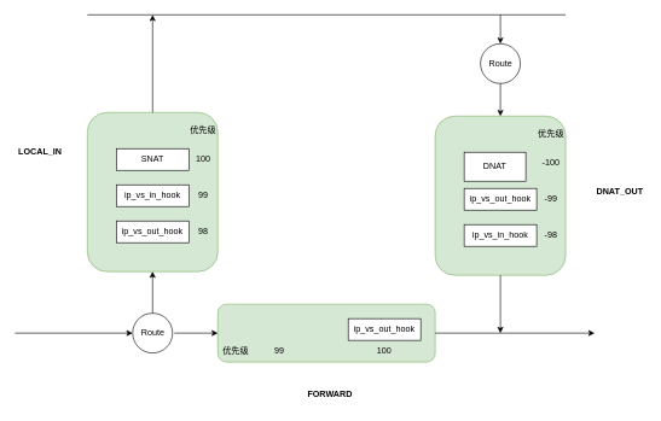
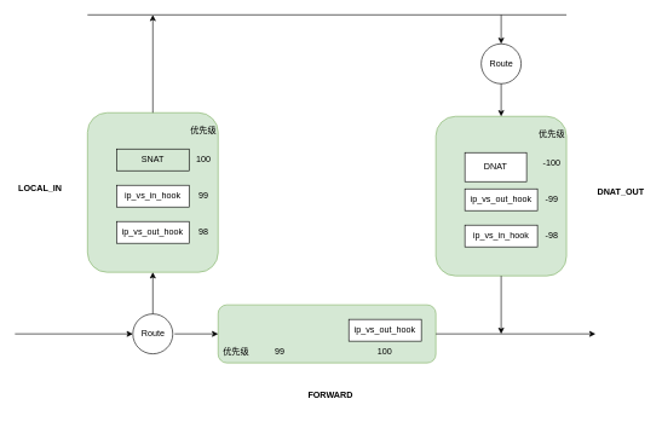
- <mxCell id="18" value="LOCAL_IN" style="text;html=1;align=center;verticalAlign=middle;whiteSpace=wrap;rounded=0;fontColor=#000000;fontStyle=1" vertex="1" parent="1"><mxGeometry x="20" y="195" width="70" height="30" as="geometry" /></mxCell>
+ <mxCell id="18" value="LOCAL_IN" style="text;html=1;align=center;verticalAlign=middle;whiteSpace=wrap;rounded=0;fontColor=#000000;fontStyle=1" vertex="1" parent="1"><mxGeometry y="245" width="70" height="30" as="geometry" x="20" /></mxCell>
- <mxCell id="3" value="SNAT" style="rounded=0;whiteSpace=wrap;html=1;" vertex="1" parent="1"><mxGeometry x="160" y="205" width="100" height="30" as="geometry" /></mxCell>
+ <mxCell id="3" value="SNAT" style="rounded=0;whiteSpace=wrap;html=1;fillColor=#d5e8d4;" vertex="1" parent="1"><mxGeometry x="160" y="205" width="100" height="30" as="geometry" /></mxCell>
